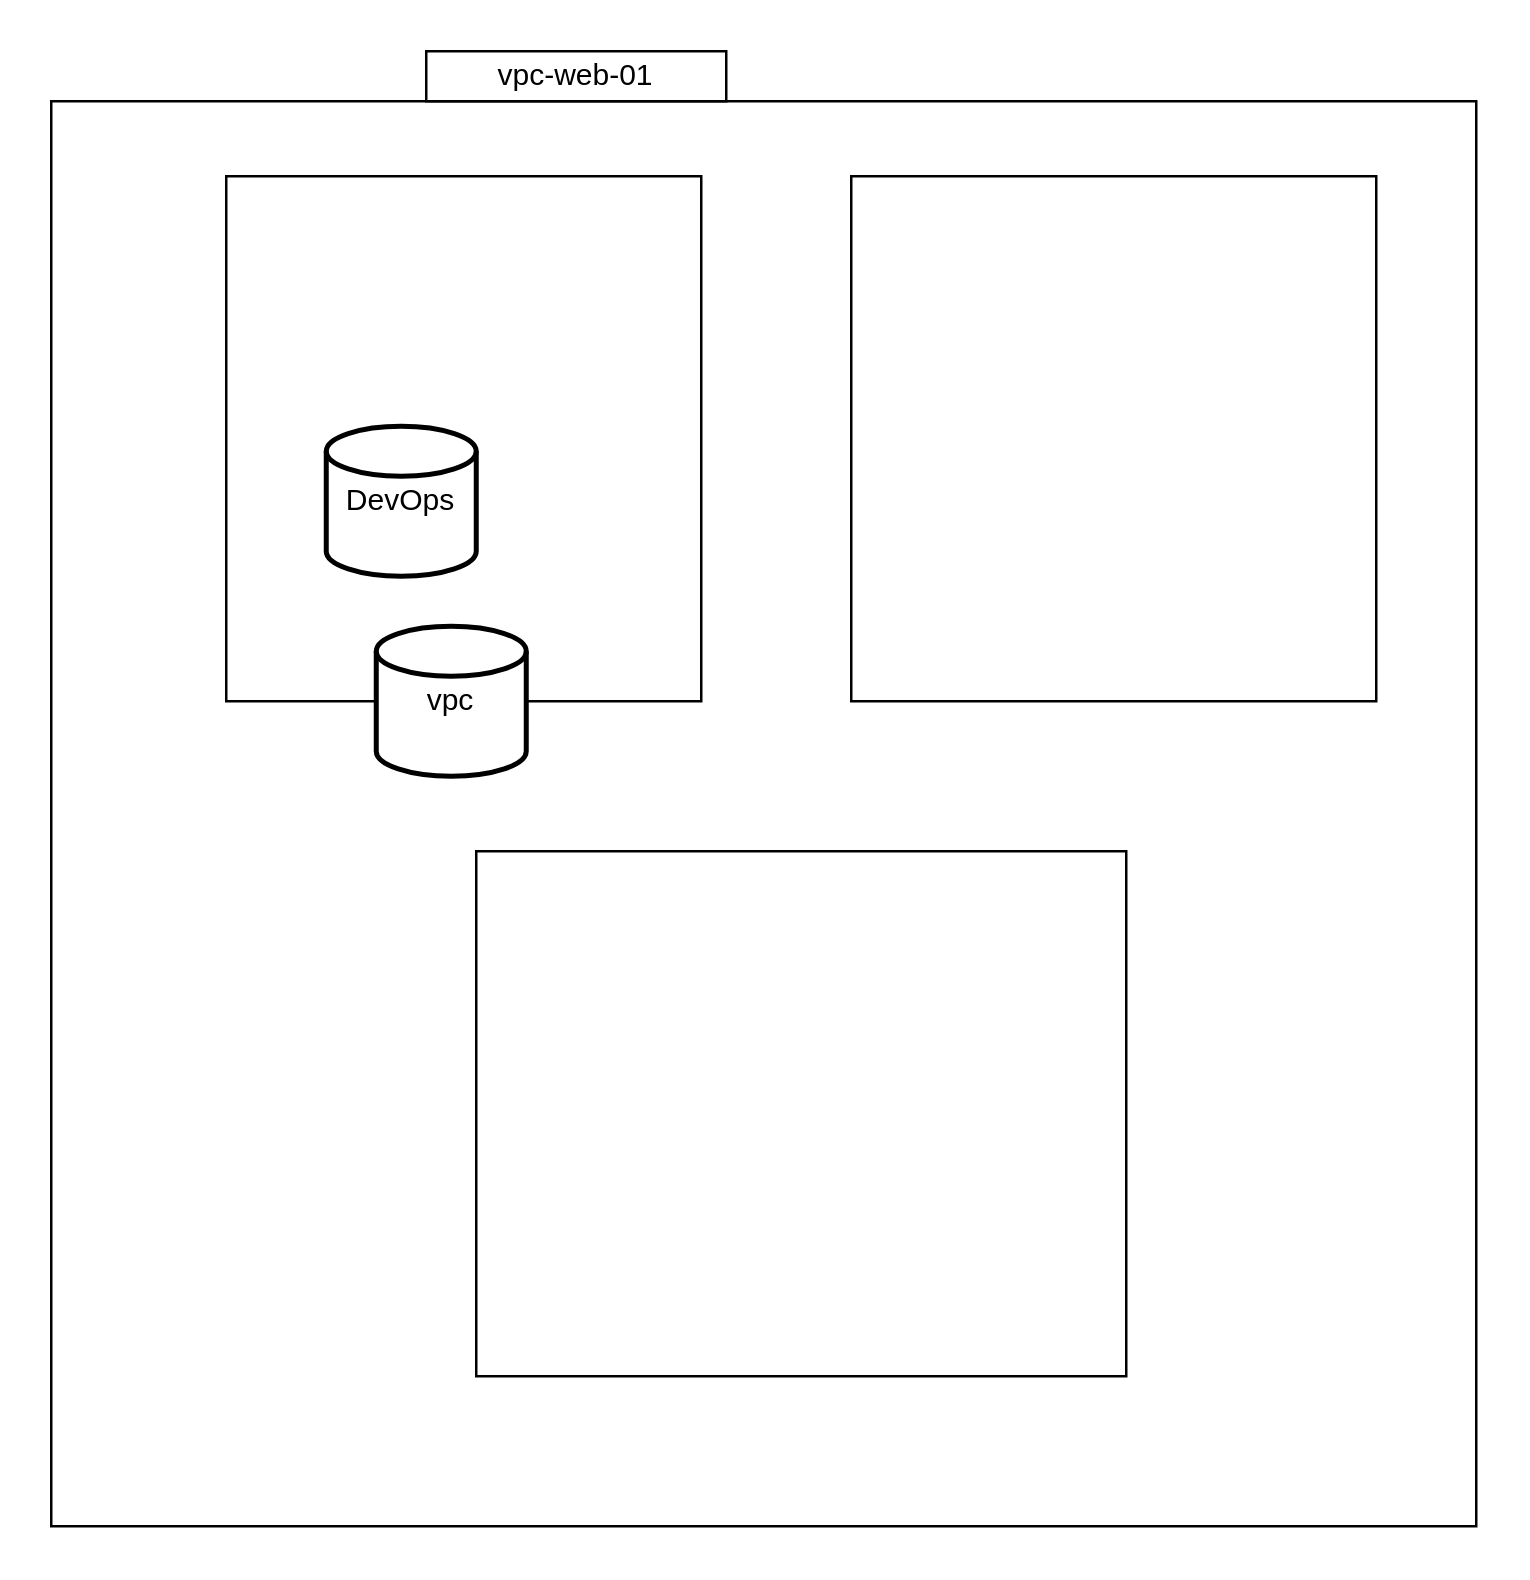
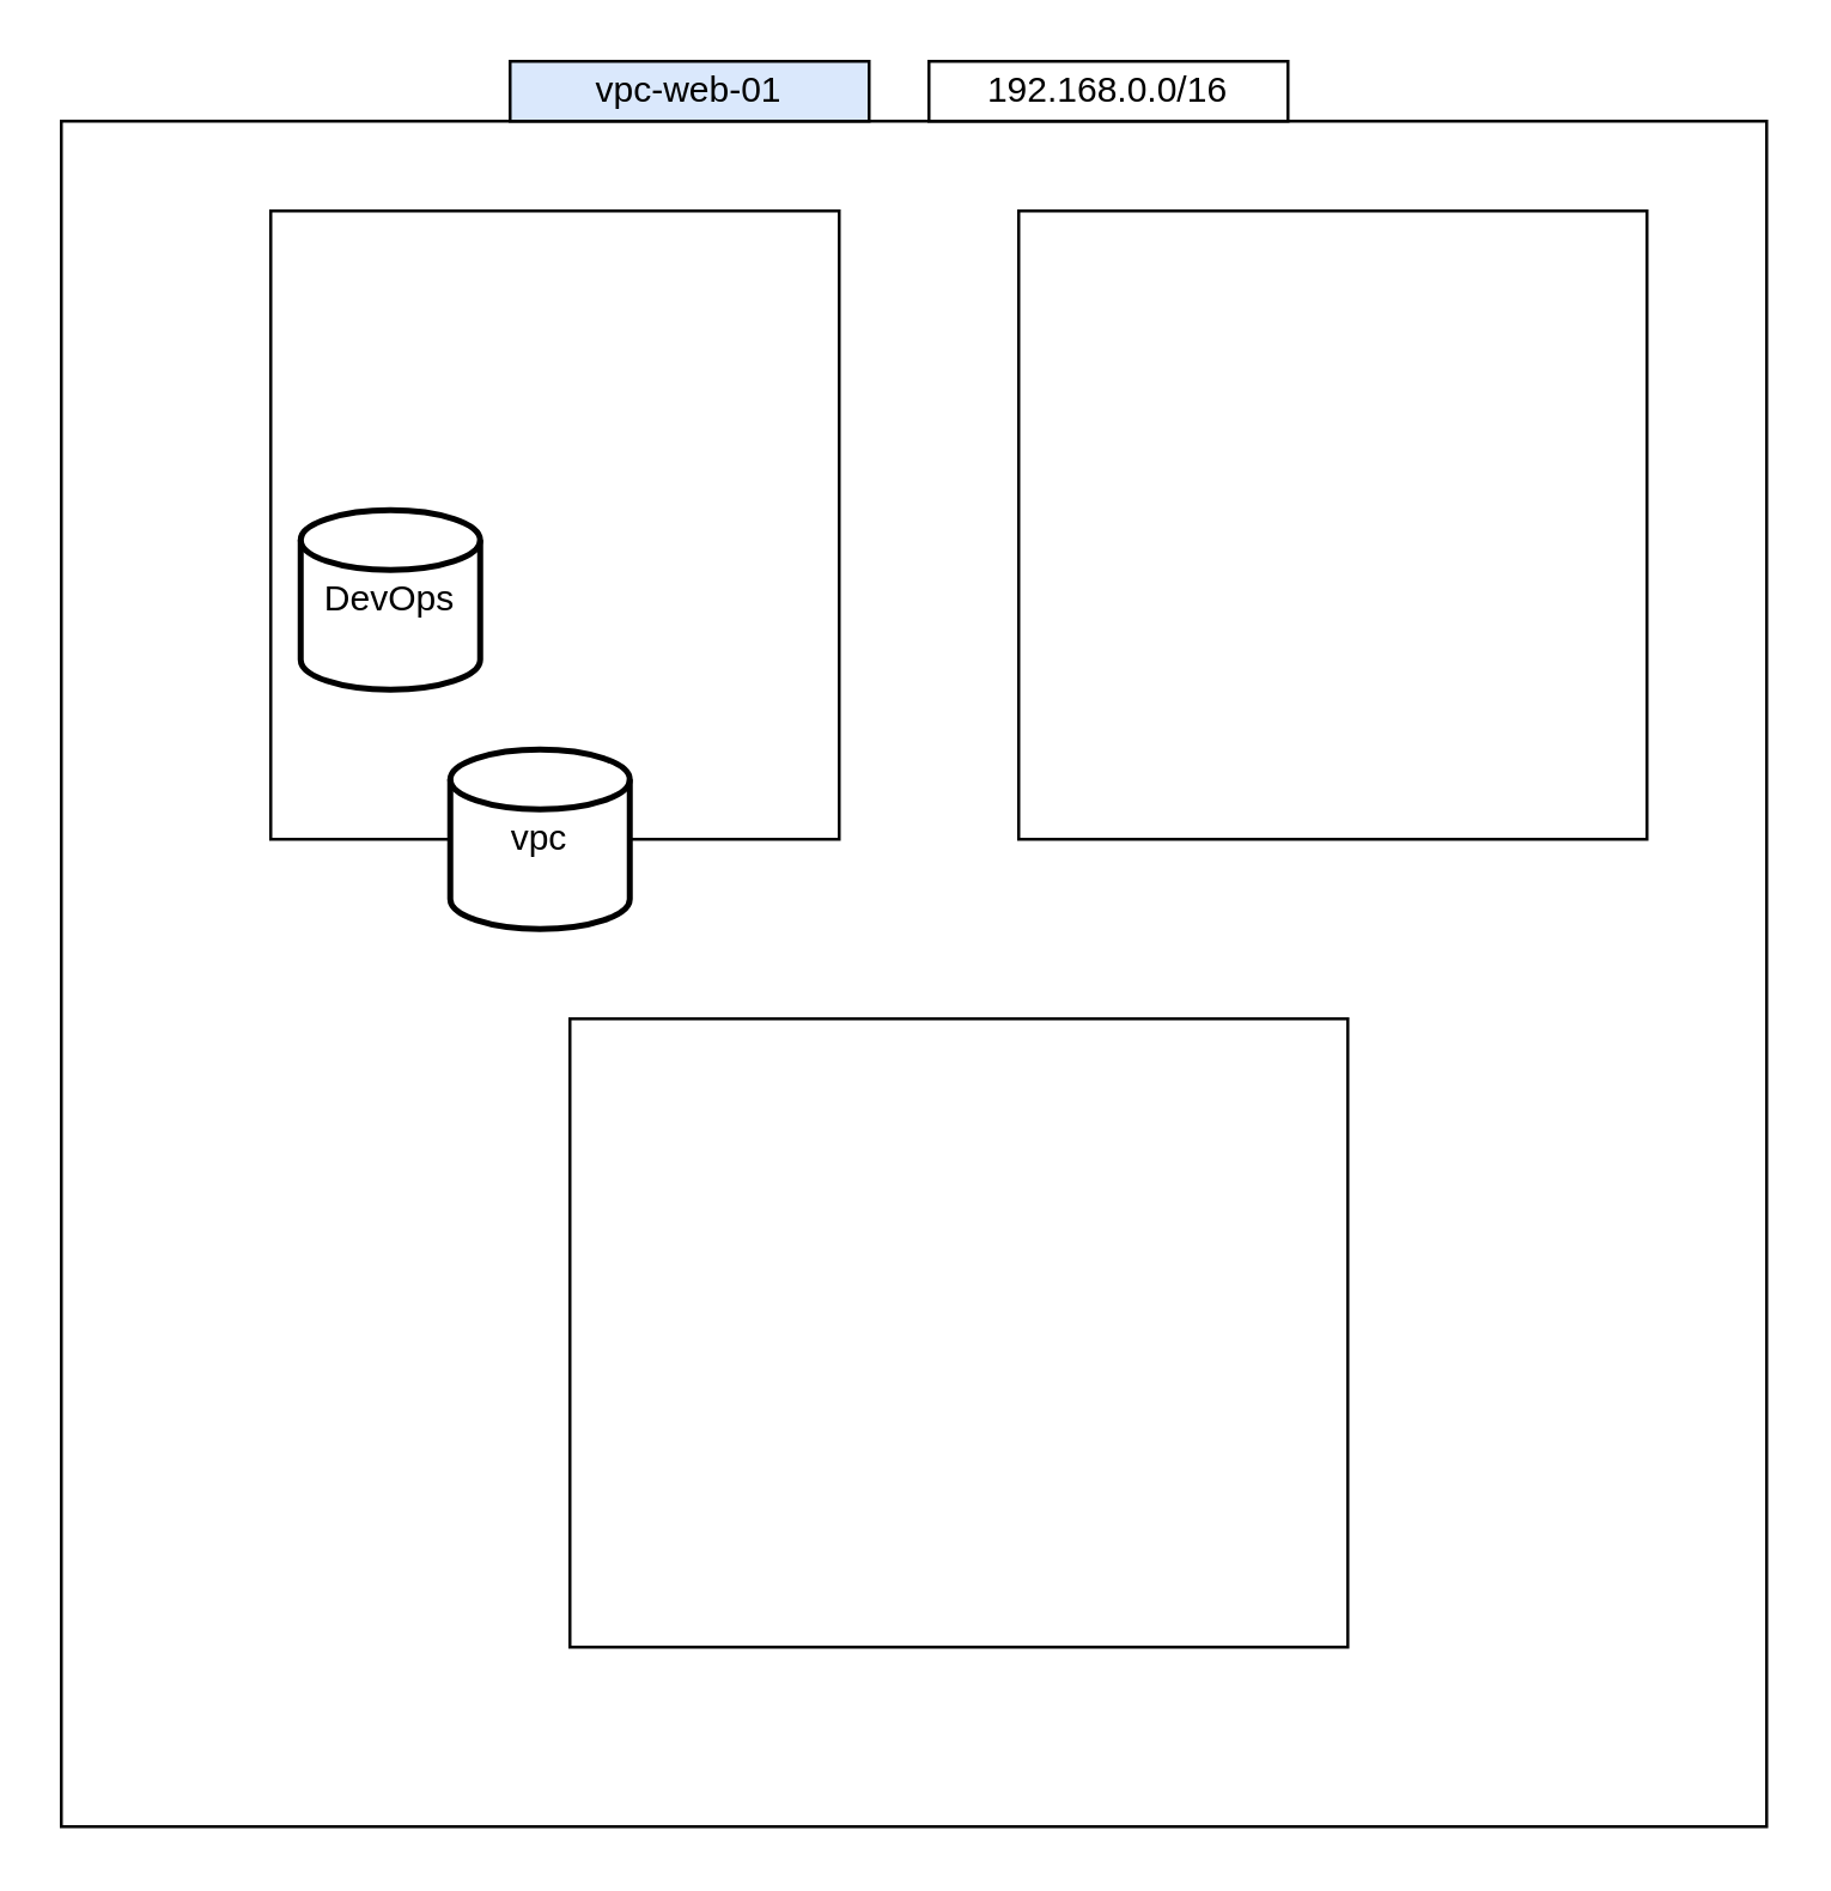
- <mxCell id="8" value="vpc-web-01" style="whiteSpace=wrap;html=1;hachureGap=4;pointerEvents=0;" vertex="1" parent="1"><mxGeometry x="170" y="20" width="120" height="20" as="geometry" /></mxCell>
+ <mxCell id="8" value="vpc-web-01" style="whiteSpace=wrap;html=1;hachureGap=4;pointerEvents=0;fillColor=#dae8fc;" vertex="1" parent="1"><mxGeometry x="170" y="20" width="120" height="20" as="geometry" /></mxCell>
+ <mxCell id="9" value="192.168.0.0/16" style="whiteSpace=wrap;html=1;hachureGap=4;pointerEvents=0;" vertex="1" parent="1"><mxGeometry x="310" y="20" width="120" height="20" as="geometry" /></mxCell>
- <mxCell id="7" value="DevOps" style="strokeWidth=2;html=1;shape=mxgraph.flowchart.database;whiteSpace=wrap;hachureGap=4;pointerEvents=0;" vertex="1" parent="1"><mxGeometry x="130" y="170" width="60" height="60" as="geometry" /></mxCell>
+ <mxCell id="7" value="DevOps" style="strokeWidth=2;html=1;shape=mxgraph.flowchart.database;whiteSpace=wrap;hachureGap=4;pointerEvents=0;" vertex="1" parent="1"><mxGeometry x="100" y="170" width="60" height="60" as="geometry" /></mxCell>
